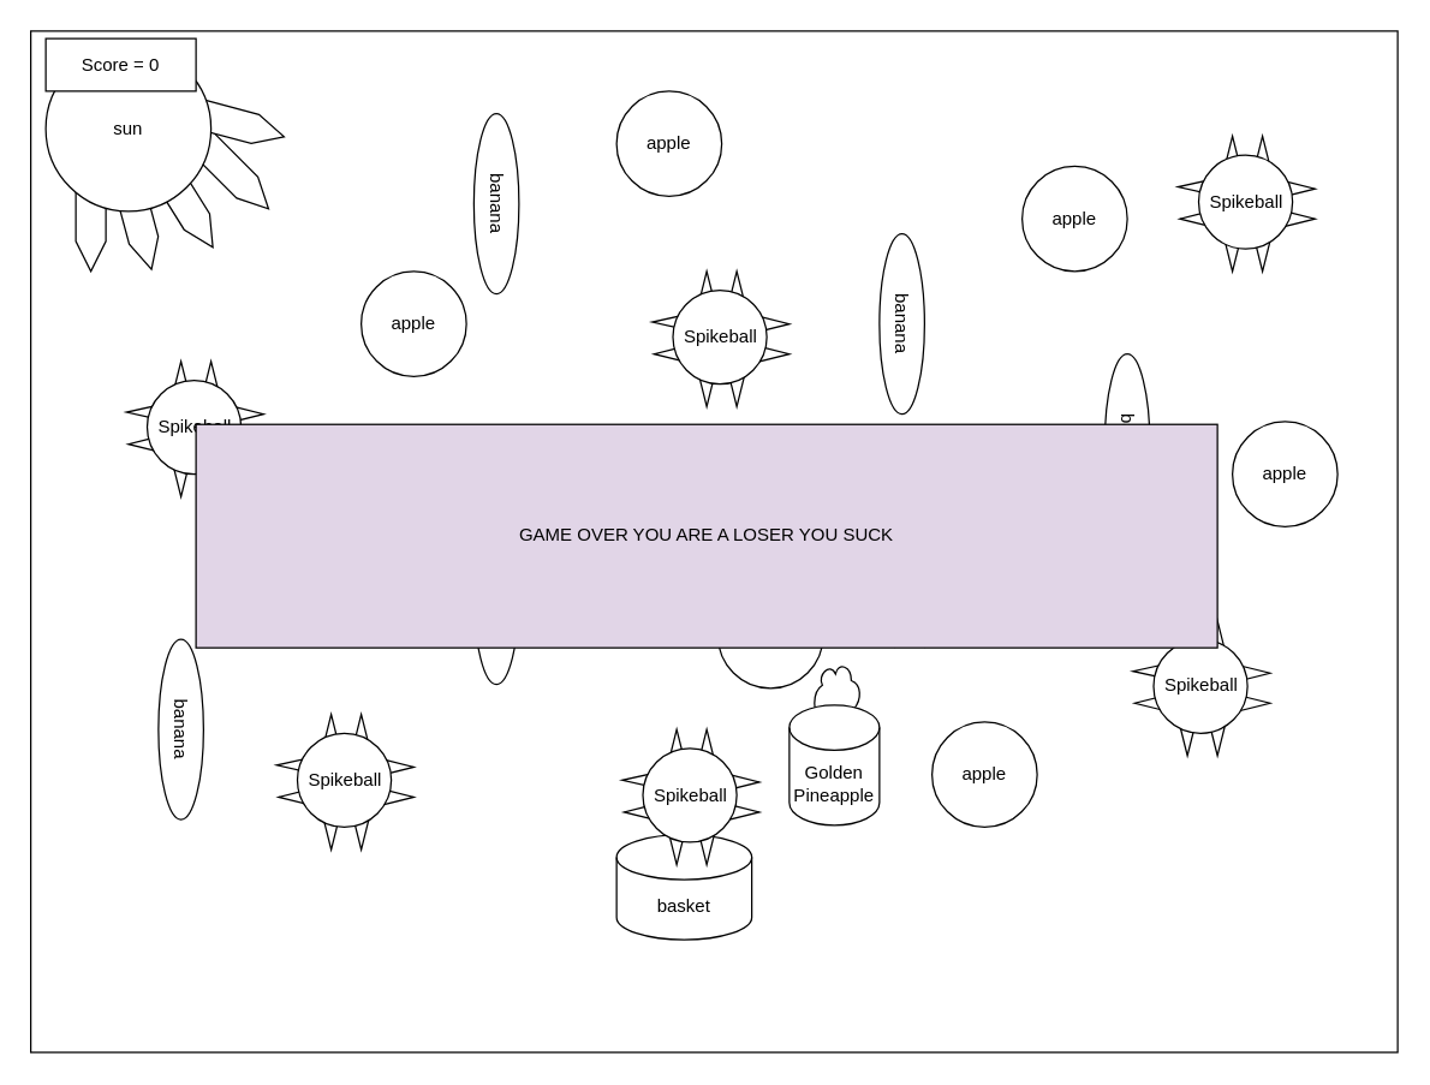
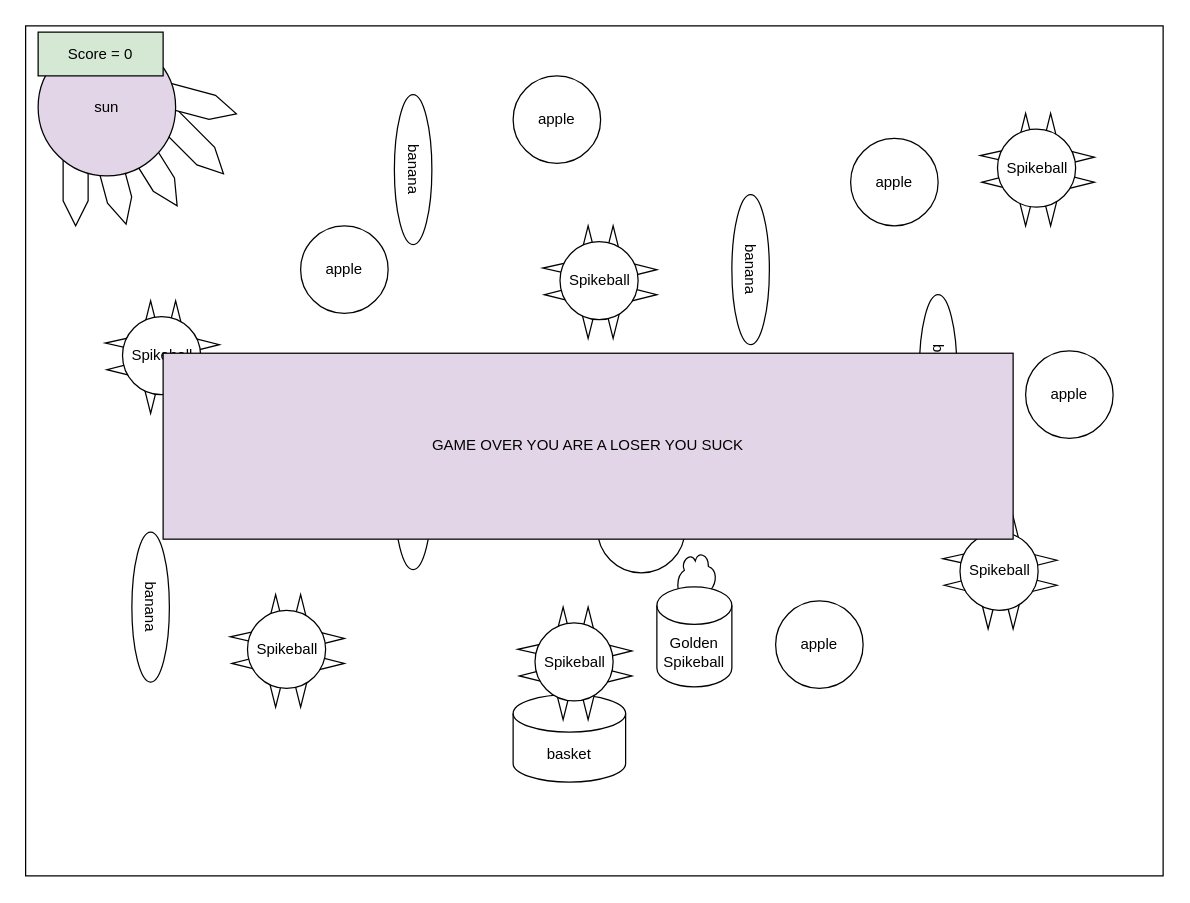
- <mxCell id="86" value="Score = 0" style="rounded=0;whiteSpace=wrap;html=1;" vertex="1" parent="1"><mxGeometry x="30" y="25" width="100" height="35" as="geometry" /></mxCell>
+ <mxCell id="86" value="Score = 0" style="rounded=0;whiteSpace=wrap;html=1;fillColor=#d5e8d4;" vertex="1" parent="1"><mxGeometry x="30" y="25" width="100" height="35" as="geometry" /></mxCell>
- <mxCell id="8" value="sun" style="ellipse;whiteSpace=wrap;html=1;aspect=fixed;" vertex="1" parent="1"><mxGeometry x="30" y="30" width="110" height="110" as="geometry" /></mxCell>
+ <mxCell id="8" value="sun" style="ellipse;whiteSpace=wrap;html=1;aspect=fixed;fillColor=#e1d5e7;" vertex="1" parent="1"><mxGeometry x="30" y="30" width="110" height="110" as="geometry" /></mxCell>
- <mxCell id="88" value="Golden&lt;br&gt;Pineapple" style="shape=cylinder3;whiteSpace=wrap;html=1;boundedLbl=1;backgroundOutline=1;size=15;" vertex="1" parent="1"><mxGeometry x="525" y="468.75" width="60" height="80" as="geometry" /></mxCell>
+ <mxCell id="88" value="Golden&lt;br&gt;Spikeball" style="shape=cylinder3;whiteSpace=wrap;html=1;boundedLbl=1;backgroundOutline=1;size=15;" vertex="1" parent="1"><mxGeometry x="525" y="468.75" width="60" height="80" as="geometry" /></mxCell>
